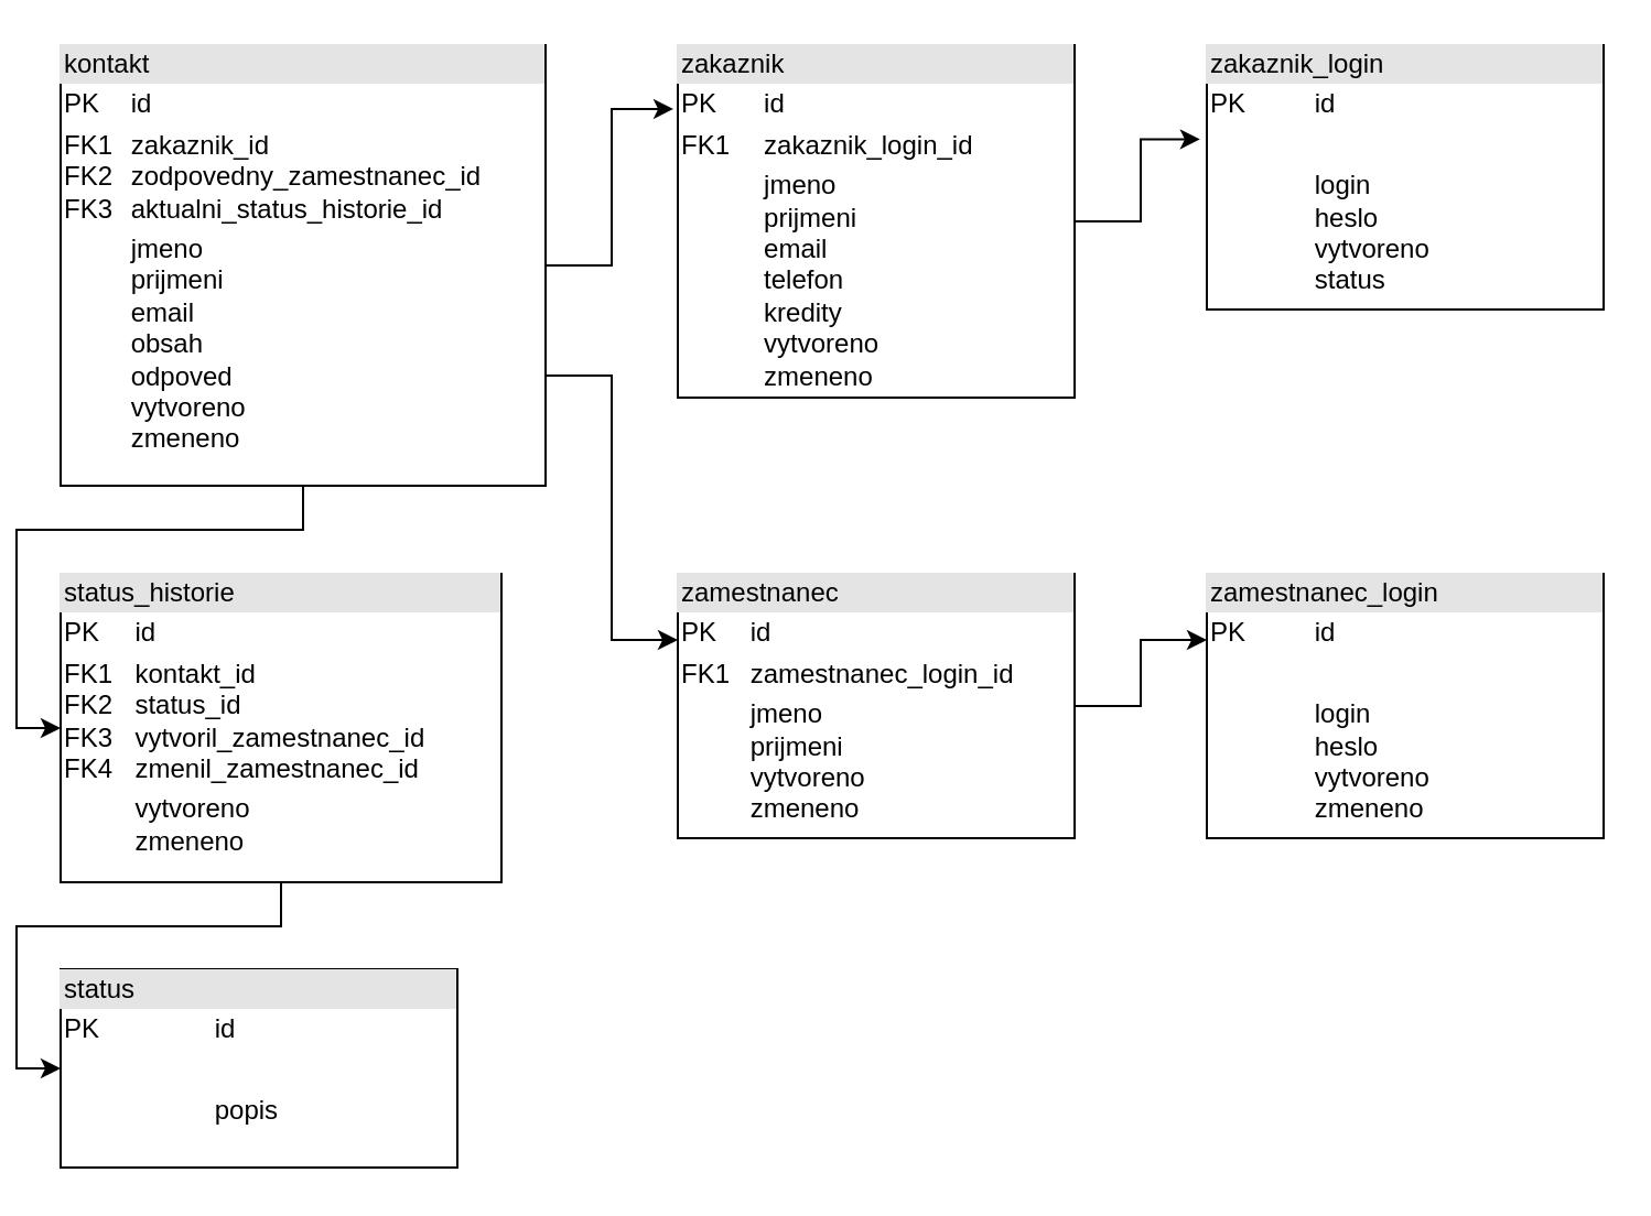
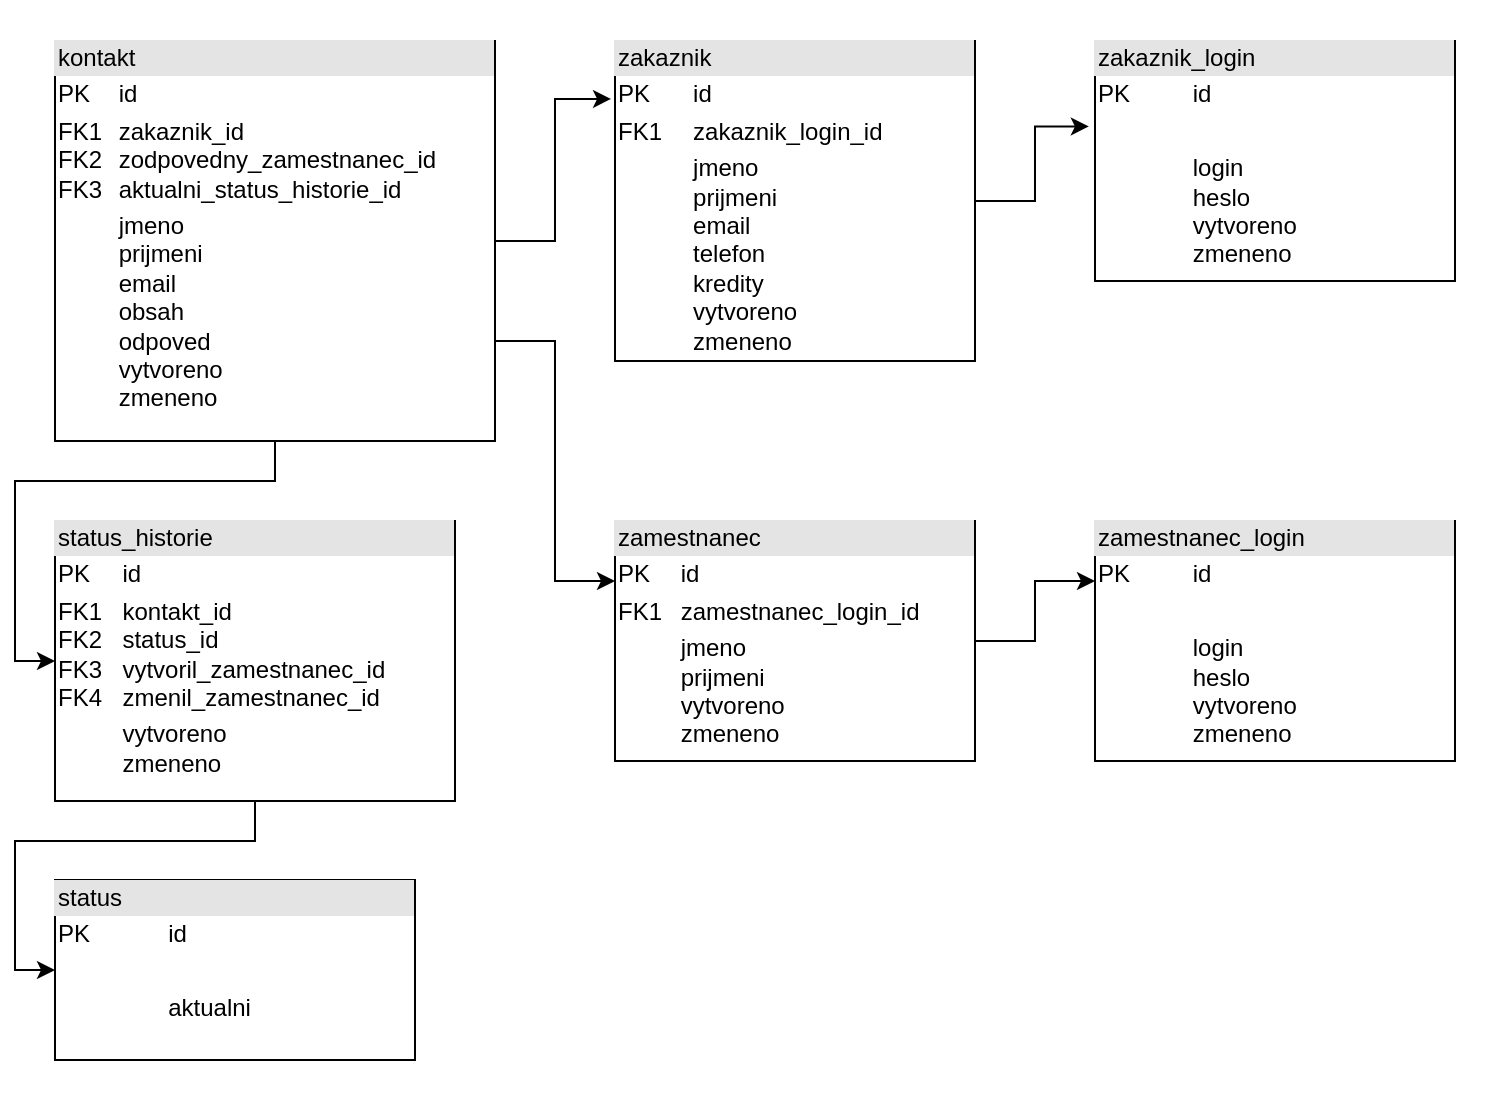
- <mxCell id="11" value="&lt;div style=&quot;box-sizing:border-box;width:100%;background:#e4e4e4;padding:2px;&quot;&gt;zakaznik_login&lt;/div&gt;&lt;table style=&quot;width:100%;font-size:1em;&quot; cellpadding=&quot;2&quot; cellspacing=&quot;0&quot;&gt;&lt;tbody&gt;&lt;tr&gt;&lt;td&gt;PK&lt;/td&gt;&lt;td&gt;id&lt;/td&gt;&lt;/tr&gt;&lt;tr&gt;&lt;td&gt;&lt;br&gt;&lt;/td&gt;&lt;td&gt;&lt;br&gt;&lt;/td&gt;&lt;/tr&gt;&lt;tr&gt;&lt;td&gt;&lt;/td&gt;&lt;td&gt;login&lt;br&gt;heslo&lt;br&gt;vytvoreno&lt;br&gt;status&lt;/td&gt;&lt;/tr&gt;&lt;/tbody&gt;&lt;/table&gt;" style="verticalAlign=top;align=left;overflow=fill;html=1;" parent="1" vertex="1"><mxGeometry x="540" y="20" width="180" height="120" as="geometry" /></mxCell>
+ <mxCell id="11" value="&lt;div style=&quot;box-sizing:border-box;width:100%;background:#e4e4e4;padding:2px;&quot;&gt;zakaznik_login&lt;/div&gt;&lt;table style=&quot;width:100%;font-size:1em;&quot; cellpadding=&quot;2&quot; cellspacing=&quot;0&quot;&gt;&lt;tbody&gt;&lt;tr&gt;&lt;td&gt;PK&lt;/td&gt;&lt;td&gt;id&lt;/td&gt;&lt;/tr&gt;&lt;tr&gt;&lt;td&gt;&lt;br&gt;&lt;/td&gt;&lt;td&gt;&lt;br&gt;&lt;/td&gt;&lt;/tr&gt;&lt;tr&gt;&lt;td&gt;&lt;/td&gt;&lt;td&gt;login&lt;br&gt;heslo&lt;br&gt;vytvoreno&lt;br&gt;zmeneno&lt;/td&gt;&lt;/tr&gt;&lt;/tbody&gt;&lt;/table&gt;" style="verticalAlign=top;align=left;overflow=fill;html=1;" parent="1" vertex="1"><mxGeometry x="540" y="20" width="180" height="120" as="geometry" /></mxCell>
- <mxCell id="6" value="&lt;div style=&quot;box-sizing:border-box;width:100%;background:#e4e4e4;padding:2px;&quot;&gt;status&lt;/div&gt;&lt;table style=&quot;width:100%;font-size:1em;&quot; cellpadding=&quot;2&quot; cellspacing=&quot;0&quot;&gt;&lt;tbody&gt;&lt;tr&gt;&lt;td&gt;PK&lt;/td&gt;&lt;td&gt;id&lt;/td&gt;&lt;/tr&gt;&lt;tr&gt;&lt;td&gt;&lt;br&gt;&lt;/td&gt;&lt;td&gt;&lt;br&gt;&lt;/td&gt;&lt;/tr&gt;&lt;tr&gt;&lt;td&gt;&lt;/td&gt;&lt;td&gt;popis&lt;br&gt;&lt;/td&gt;&lt;/tr&gt;&lt;/tbody&gt;&lt;/table&gt;" style="verticalAlign=top;align=left;overflow=fill;html=1;" parent="1" vertex="1"><mxGeometry x="20" y="439.5" width="180" height="90" as="geometry" /></mxCell>
+ <mxCell id="6" value="&lt;div style=&quot;box-sizing:border-box;width:100%;background:#e4e4e4;padding:2px;&quot;&gt;status&lt;/div&gt;&lt;table style=&quot;width:100%;font-size:1em;&quot; cellpadding=&quot;2&quot; cellspacing=&quot;0&quot;&gt;&lt;tbody&gt;&lt;tr&gt;&lt;td&gt;PK&lt;/td&gt;&lt;td&gt;id&lt;/td&gt;&lt;/tr&gt;&lt;tr&gt;&lt;td&gt;&lt;br&gt;&lt;/td&gt;&lt;td&gt;&lt;br&gt;&lt;/td&gt;&lt;/tr&gt;&lt;tr&gt;&lt;td&gt;&lt;/td&gt;&lt;td&gt;aktualni&lt;br&gt;&lt;/td&gt;&lt;/tr&gt;&lt;/tbody&gt;&lt;/table&gt;" style="verticalAlign=top;align=left;overflow=fill;html=1;" parent="1" vertex="1"><mxGeometry x="20" y="439.5" width="180" height="90" as="geometry" /></mxCell>
